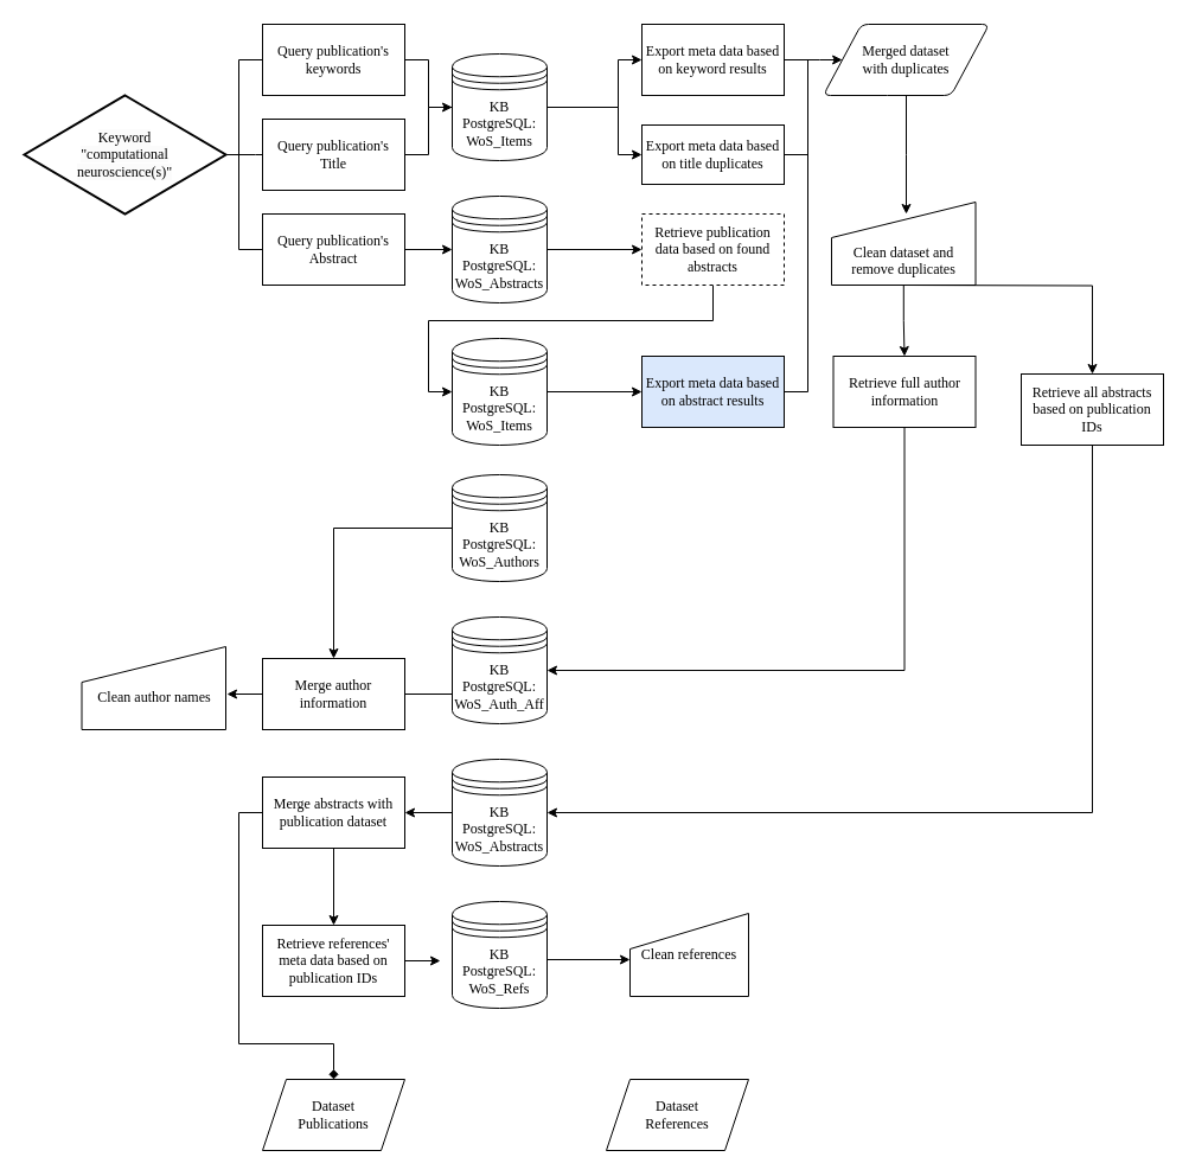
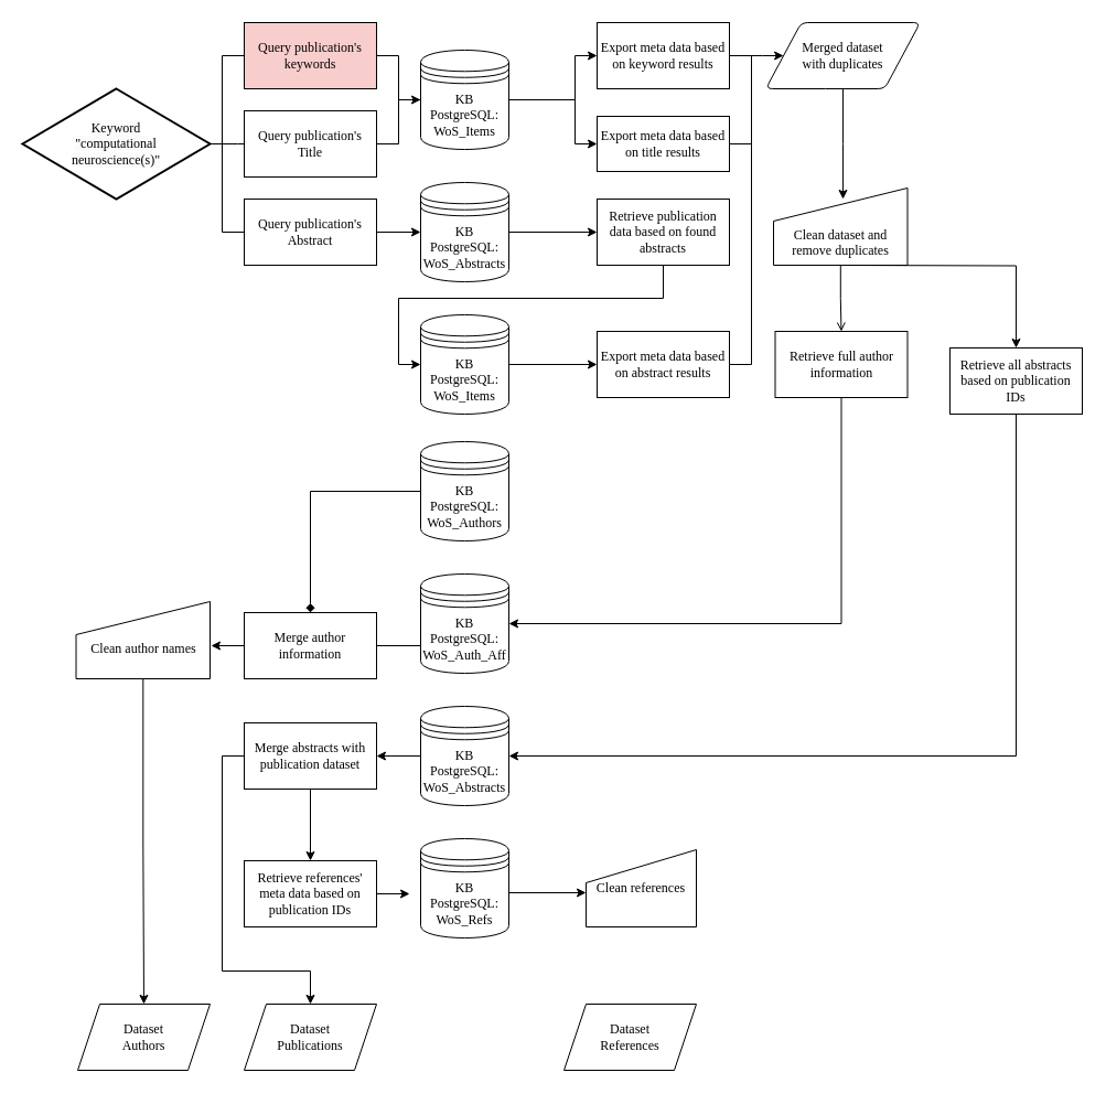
- <mxCell id="6" value="&lt;font face=&quot;Times New Roman&quot;&gt;Query publication's&lt;br&gt;keywords&lt;/font&gt;" style="whiteSpace=wrap;html=1;" vertex="1" parent="1"><mxGeometry x="221" y="20" width="120" height="60" as="geometry" /></mxCell>
+ <mxCell id="6" value="&lt;font face=&quot;Times New Roman&quot;&gt;Query publication's&lt;br&gt;keywords&lt;/font&gt;" style="whiteSpace=wrap;html=1;fillColor=#f8cecc;" vertex="1" parent="1"><mxGeometry x="221" y="20" width="120" height="60" as="geometry" /></mxCell>
- <mxCell id="15" value="&lt;font face=&quot;Times New Roman&quot;&gt;Export meta data based on title duplicates&lt;/font&gt;" style="html=1;whiteSpace=wrap;" vertex="1" parent="1"><mxGeometry x="541" y="105" width="120" height="50" as="geometry" /></mxCell>
+ <mxCell id="15" value="&lt;font face=&quot;Times New Roman&quot;&gt;Export meta data based on title results&lt;/font&gt;" style="html=1;whiteSpace=wrap;" vertex="1" parent="1"><mxGeometry x="541" y="105" width="120" height="50" as="geometry" /></mxCell>
- <mxCell id="19" value="&lt;font face=&quot;Times New Roman&quot;&gt;Retrieve publication data based on found abstracts&lt;/font&gt;" style="whiteSpace=wrap;html=1;dashed=1;" vertex="1" parent="1"><mxGeometry x="541" y="180" width="120" height="60" as="geometry" /></mxCell>
+ <mxCell id="19" value="&lt;font face=&quot;Times New Roman&quot;&gt;Retrieve publication data based on found abstracts&lt;/font&gt;" style="whiteSpace=wrap;html=1;" vertex="1" parent="1"><mxGeometry x="541" y="180" width="120" height="60" as="geometry" /></mxCell>
- <mxCell id="34" value="" style="edgeStyle=orthogonalEdgeStyle;rounded=0;orthogonalLoop=1;jettySize=auto;html=1;" edge="1" parent="1" source="35" target="39"><mxGeometry relative="1" as="geometry" /></mxCell>
+ <mxCell id="34" value="" style="edgeStyle=orthogonalEdgeStyle;rounded=0;orthogonalLoop=1;jettySize=auto;html=1;endArrow=open;" edge="1" parent="1" source="35" target="39"><mxGeometry relative="1" as="geometry" /></mxCell>
- <mxCell id="25" value="&lt;font face=&quot;Times New Roman&quot;&gt;Export meta data based on abstract results&lt;/font&gt;" style="whiteSpace=wrap;html=1;fillColor=#dae8fc;" vertex="1" parent="1"><mxGeometry x="541" y="300" width="120" height="60" as="geometry" /></mxCell>
+ <mxCell id="25" value="&lt;font face=&quot;Times New Roman&quot;&gt;Export meta data based on abstract results&lt;/font&gt;" style="whiteSpace=wrap;html=1;" vertex="1" parent="1"><mxGeometry x="541" y="300" width="120" height="60" as="geometry" /></mxCell>
- <mxCell id="40" value="" style="edgeStyle=orthogonalEdgeStyle;rounded=0;orthogonalLoop=1;jettySize=auto;html=1;" edge="1" parent="1" source="41" target="46"><mxGeometry relative="1" as="geometry" /></mxCell>
+ <mxCell id="40" value="" style="edgeStyle=orthogonalEdgeStyle;rounded=0;orthogonalLoop=1;jettySize=auto;html=1;endArrow=diamond;" edge="1" parent="1" source="41" target="46"><mxGeometry relative="1" as="geometry" /></mxCell>
+ <mxCell id="47" value="" style="edgeStyle=orthogonalEdgeStyle;rounded=0;orthogonalLoop=1;jettySize=auto;html=1;" edge="1" parent="1" source="48" target="54"><mxGeometry relative="1" as="geometry" /></mxCell>
- <mxCell id="37" style="edgeStyle=orthogonalEdgeStyle;rounded=0;orthogonalLoop=1;jettySize=auto;html=1;exitX=0;exitY=0.5;exitDx=0;exitDy=0;endArrow=diamond;" edge="1" parent="1" source="38" target="53"><mxGeometry relative="1" as="geometry"><Array as="points"><mxPoint x="201" y="685" /><mxPoint x="201" y="880" /><mxPoint x="281" y="880" /></Array></mxGeometry></mxCell>
+ <mxCell id="37" style="edgeStyle=orthogonalEdgeStyle;rounded=0;orthogonalLoop=1;jettySize=auto;html=1;exitX=0;exitY=0.5;exitDx=0;exitDy=0;" edge="1" parent="1" source="38" target="53"><mxGeometry relative="1" as="geometry"><Array as="points"><mxPoint x="201" y="685" /><mxPoint x="201" y="880" /><mxPoint x="281" y="880" /></Array></mxGeometry></mxCell>
+ <mxCell id="54" value="&lt;font face=&quot;Times New Roman&quot;&gt;Dataset&lt;br&gt;Authors&lt;br&gt;&lt;/font&gt;" style="shape=parallelogram;perimeter=parallelogramPerimeter;whiteSpace=wrap;html=1;fixedSize=1;" vertex="1" parent="1"><mxGeometry x="70" y="910" width="120" height="60" as="geometry" /></mxCell>
